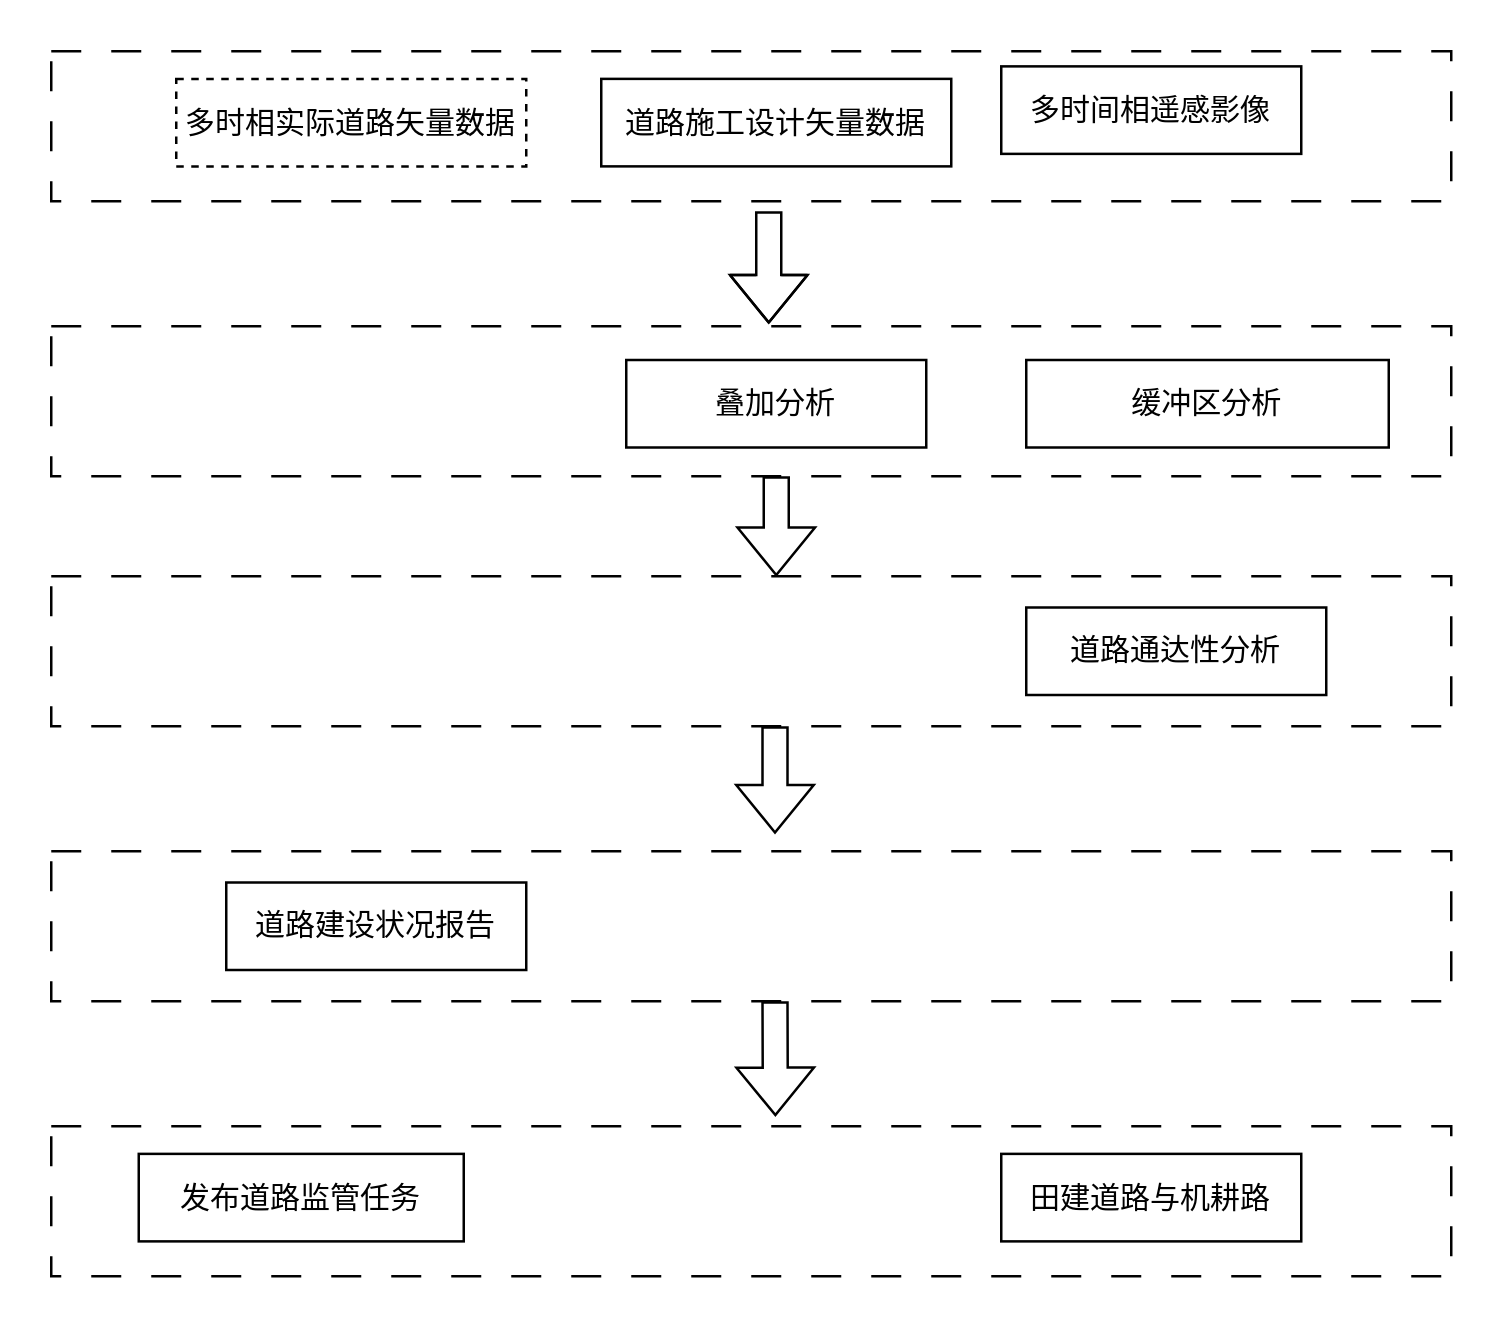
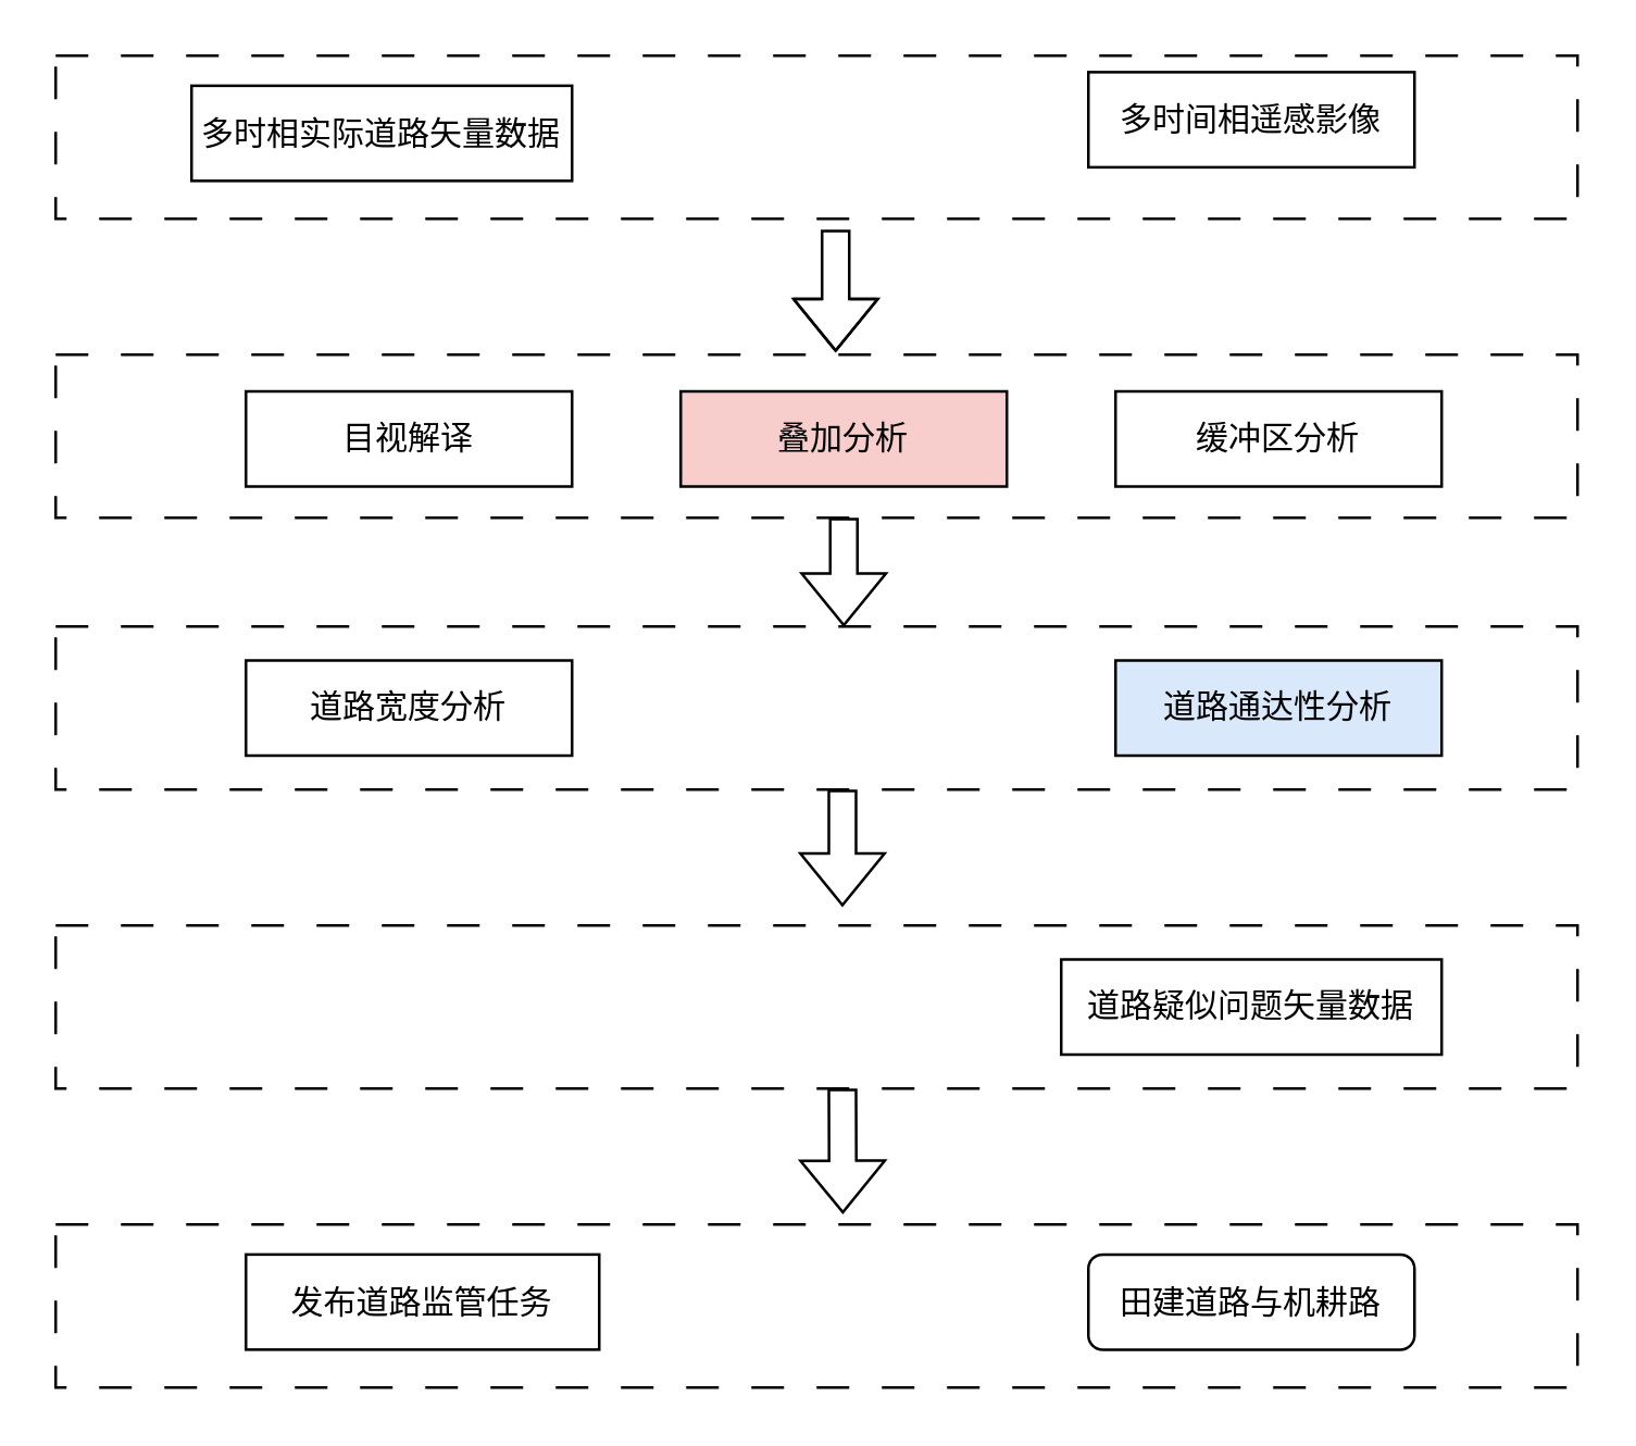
- <mxCell id="19" value="多时相实际道路矢量数据" style="rounded=0;whiteSpace=wrap;html=1;dashed=1;" parent="15" vertex="1"><mxGeometry x="50" y="11.053" width="140" height="35" as="geometry" /></mxCell>
+ <mxCell id="19" value="多时相实际道路矢量数据" style="rounded=0;whiteSpace=wrap;html=1;" parent="15" vertex="1"><mxGeometry x="50" y="11.053" width="140" height="35" as="geometry" /></mxCell>
- <mxCell id="18" value="道路施工设计矢量数据" style="rounded=0;whiteSpace=wrap;html=1;" parent="15" vertex="1"><mxGeometry x="220" y="11.053" width="140" height="35" as="geometry" /></mxCell>
+ <mxCell id="22" value="目视解译" style="rounded=0;whiteSpace=wrap;html=1;" parent="1" vertex="1"><mxGeometry x="90" y="143.5" width="120" height="35" as="geometry" /></mxCell>
- <mxCell id="23" value="叠加分析" style="rounded=0;whiteSpace=wrap;html=1;" parent="1" vertex="1"><mxGeometry x="250" y="143.5" width="120" height="35" as="geometry" /></mxCell>
+ <mxCell id="23" value="叠加分析" style="rounded=0;whiteSpace=wrap;html=1;fillColor=#f8cecc;" parent="1" vertex="1"><mxGeometry x="250" y="143.5" width="120" height="35" as="geometry" /></mxCell>
- <mxCell id="24" value="缓冲区分析" style="rounded=0;whiteSpace=wrap;html=1;" parent="1" vertex="1"><mxGeometry x="410" y="143.5" width="145" height="35" as="geometry" /></mxCell>
+ <mxCell id="24" value="缓冲区分析" style="rounded=0;whiteSpace=wrap;html=1;" parent="1" vertex="1"><mxGeometry x="410" y="143.5" width="120" height="35" as="geometry" /></mxCell>
+ <mxCell id="3" value="道路宽度分析" style="rounded=0;whiteSpace=wrap;html=1;" parent="1" vertex="1"><mxGeometry x="90" y="242.5" width="120" height="35" as="geometry" /></mxCell>
- <mxCell id="4" value="道路通达性分析" style="rounded=0;whiteSpace=wrap;html=1;" parent="1" vertex="1"><mxGeometry x="410" y="242.5" width="120" height="35" as="geometry" /></mxCell>
+ <mxCell id="4" value="道路通达性分析" style="rounded=0;whiteSpace=wrap;html=1;fillColor=#dae8fc;" parent="1" vertex="1"><mxGeometry x="410" y="242.5" width="120" height="35" as="geometry" /></mxCell>
- <mxCell id="9" value="道路建设状况报告" style="rounded=0;whiteSpace=wrap;html=1;" parent="7" vertex="1"><mxGeometry x="70" y="12.502" width="120" height="35" as="geometry" /></mxCell>
+ <mxCell id="10" value="道路疑似问题矢量数据" style="rounded=0;whiteSpace=wrap;html=1;" parent="7" vertex="1"><mxGeometry x="370" y="12.502" width="140" height="35" as="geometry" /></mxCell>
- <mxCell id="13" value="发布道路监管任务" style="rounded=0;whiteSpace=wrap;html=1;" parent="11" vertex="1"><mxGeometry x="35" y="11.053" width="130" height="35" as="geometry" /></mxCell>
+ <mxCell id="13" value="发布道路监管任务" style="rounded=0;whiteSpace=wrap;html=1;" parent="11" vertex="1"><mxGeometry x="70" y="11.053" width="130" height="35" as="geometry" /></mxCell>
- <mxCell id="14" value="田建道路与机耕路" style="rounded=0;whiteSpace=wrap;html=1;" parent="11" vertex="1"><mxGeometry x="380" y="11.053" width="120" height="35" as="geometry" /></mxCell>
+ <mxCell id="14" value="田建道路与机耕路" style="whiteSpace=wrap;html=1;rounded=1;" parent="11" vertex="1"><mxGeometry x="380" y="11.053" width="120" height="35" as="geometry" /></mxCell>
